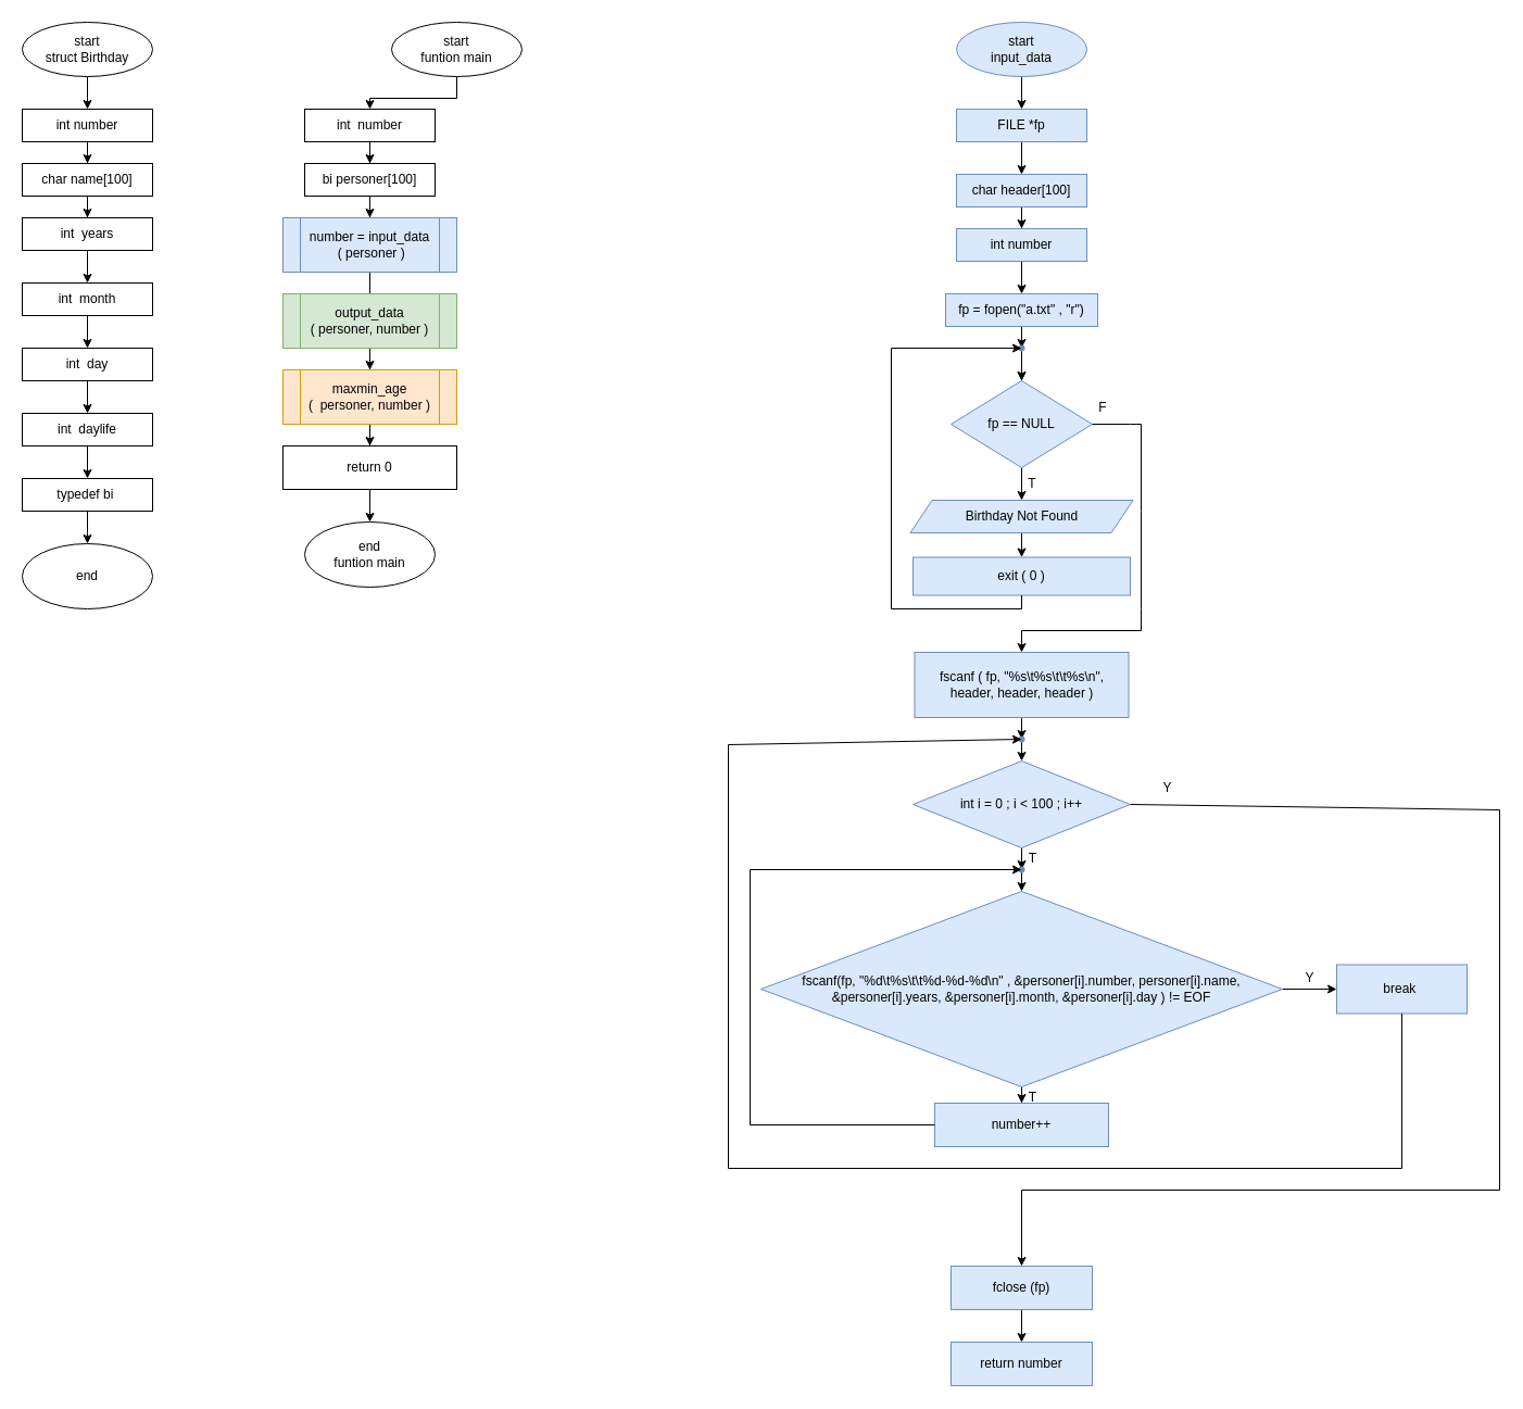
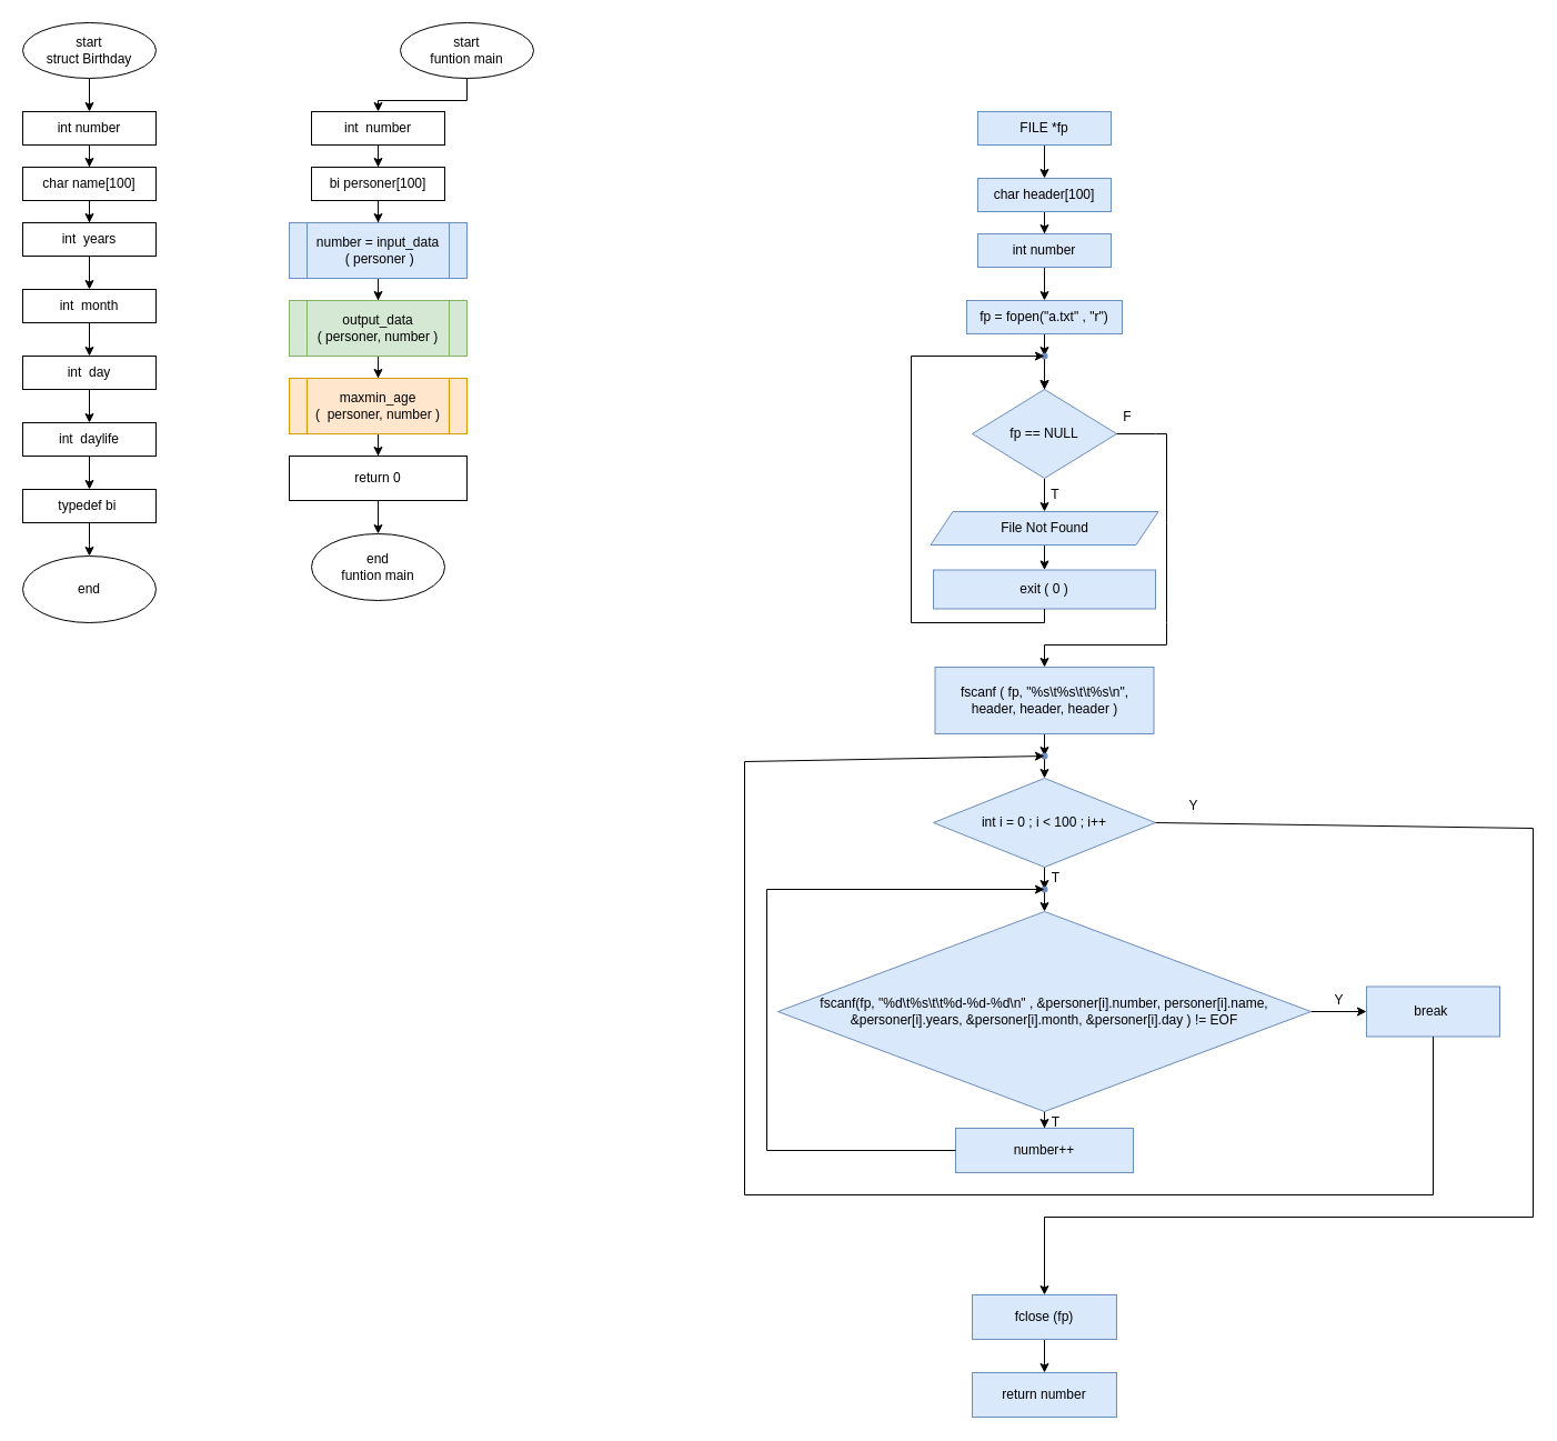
- <mxCell id="35" value="start&lt;br&gt;input_data" style="ellipse;whiteSpace=wrap;html=1;fillColor=#dae8fc;strokeColor=#6c8ebf;" vertex="1" parent="1"><mxGeometry x="880" y="20" width="120" height="50" as="geometry" /></mxCell>
- <mxCell id="34" value="" style="edgeStyle=orthogonalEdgeStyle;rounded=0;orthogonalLoop=1;jettySize=auto;html=1;" edge="1" parent="1" source="35" target="37"><mxGeometry relative="1" as="geometry" /></mxCell>
- <mxCell id="25" value="" style="edgeStyle=orthogonalEdgeStyle;rounded=0;orthogonalLoop=1;jettySize=auto;html=1;endArrow=none;" edge="1" parent="1" source="26" target="28"><mxGeometry relative="1" as="geometry" /></mxCell>
+ <mxCell id="25" value="" style="edgeStyle=orthogonalEdgeStyle;rounded=0;orthogonalLoop=1;jettySize=auto;html=1;" edge="1" parent="1" source="26" target="28"><mxGeometry relative="1" as="geometry" /></mxCell>
- <mxCell id="50" value="Birthday Not Found" style="shape=parallelogram;perimeter=parallelogramPerimeter;whiteSpace=wrap;html=1;fixedSize=1;fillColor=#dae8fc;strokeColor=#6c8ebf;sketch=0;" vertex="1" parent="1"><mxGeometry x="837.5" y="460" width="205" height="30" as="geometry" /></mxCell>
+ <mxCell id="50" value="File Not Found" style="shape=parallelogram;perimeter=parallelogramPerimeter;whiteSpace=wrap;html=1;fixedSize=1;fillColor=#dae8fc;strokeColor=#6c8ebf;sketch=0;" vertex="1" parent="1"><mxGeometry x="837.5" y="460" width="205" height="30" as="geometry" /></mxCell>
